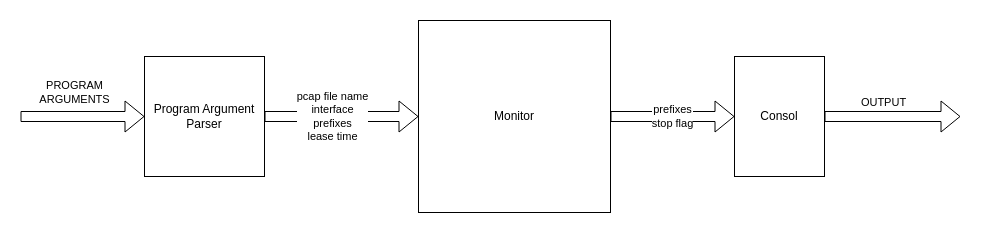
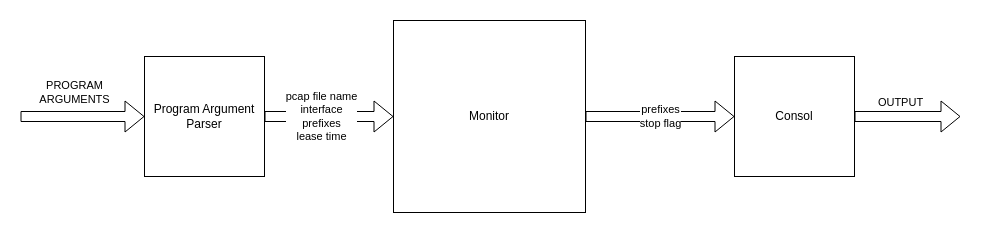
- <mxCell id="3" value="Monitor" style="rounded=0;whiteSpace=wrap;html=1;" vertex="1" parent="1"><mxGeometry x="418" y="20" width="192" height="192" as="geometry" /></mxCell>
+ <mxCell id="3" value="Monitor" style="rounded=0;whiteSpace=wrap;html=1;" vertex="1" parent="1"><mxGeometry x="393" y="20" width="192" height="192" as="geometry" /></mxCell>
- <mxCell id="4" value="Consol" style="rounded=0;whiteSpace=wrap;html=1;" vertex="1" parent="1"><mxGeometry x="734" y="56" width="90" height="120" as="geometry" /></mxCell>
+ <mxCell id="4" value="Consol" style="rounded=0;whiteSpace=wrap;html=1;" vertex="1" parent="1"><mxGeometry x="734" y="56" width="120" height="120" as="geometry" /></mxCell>
